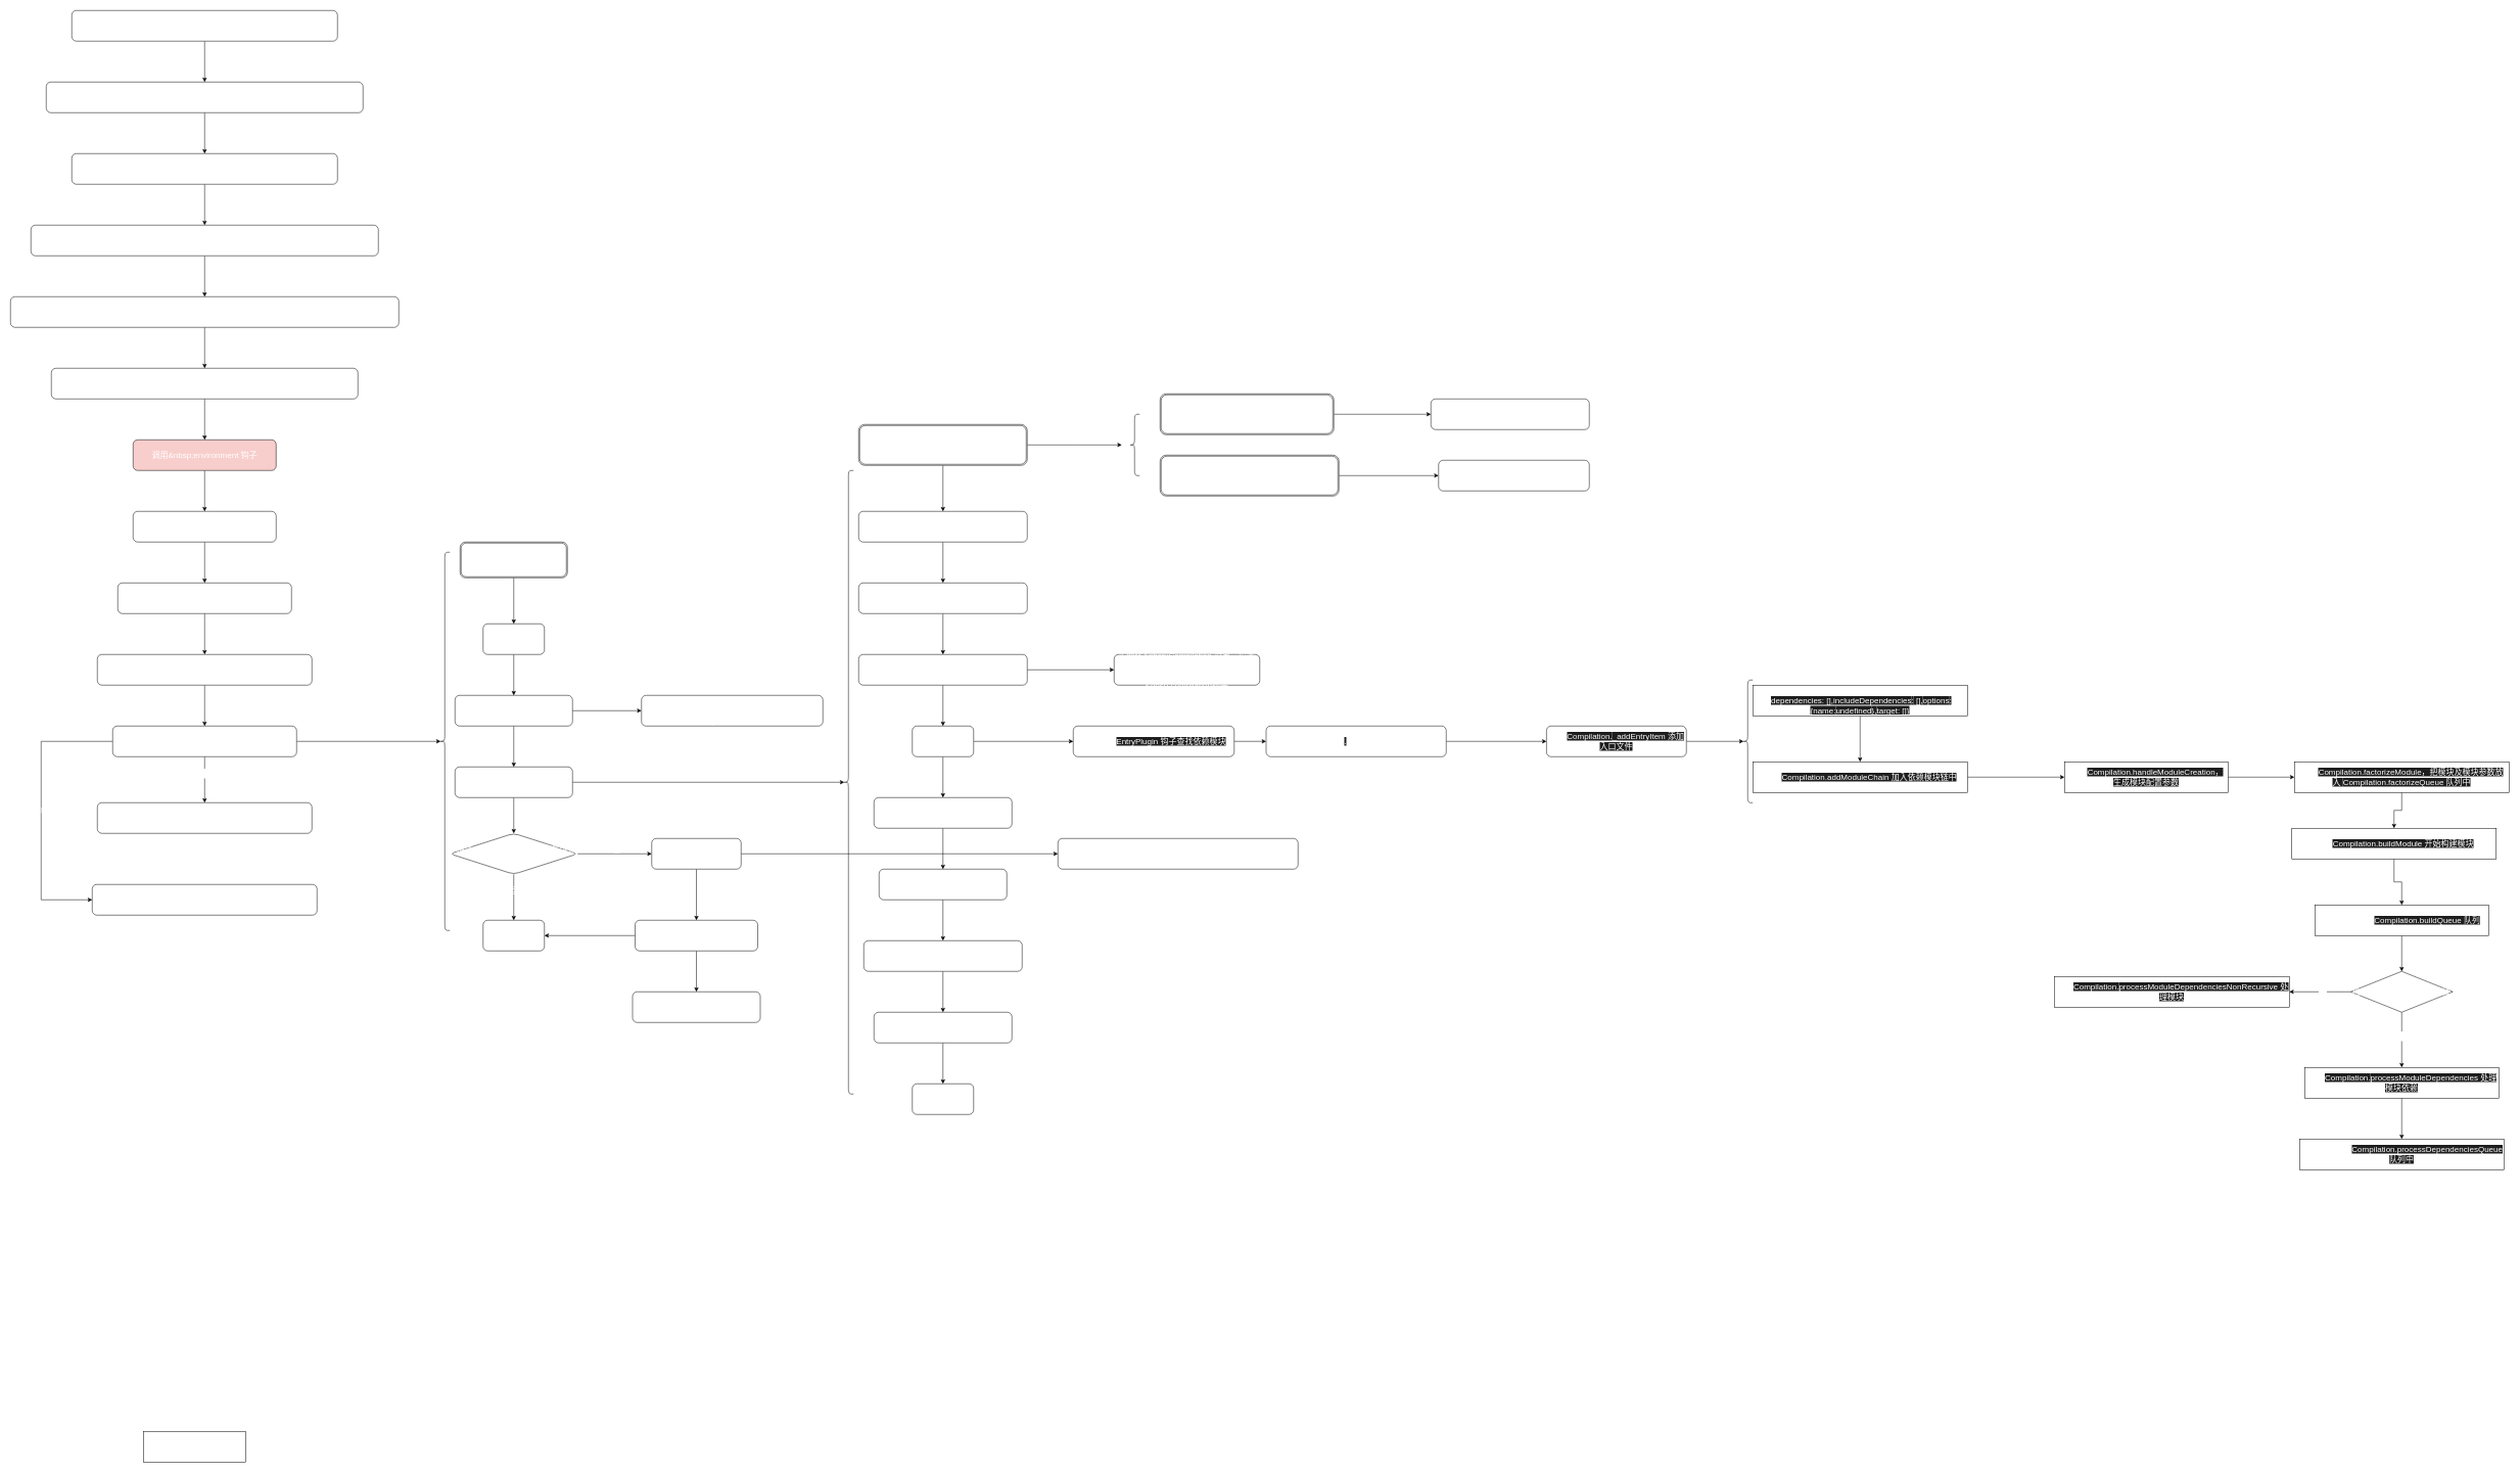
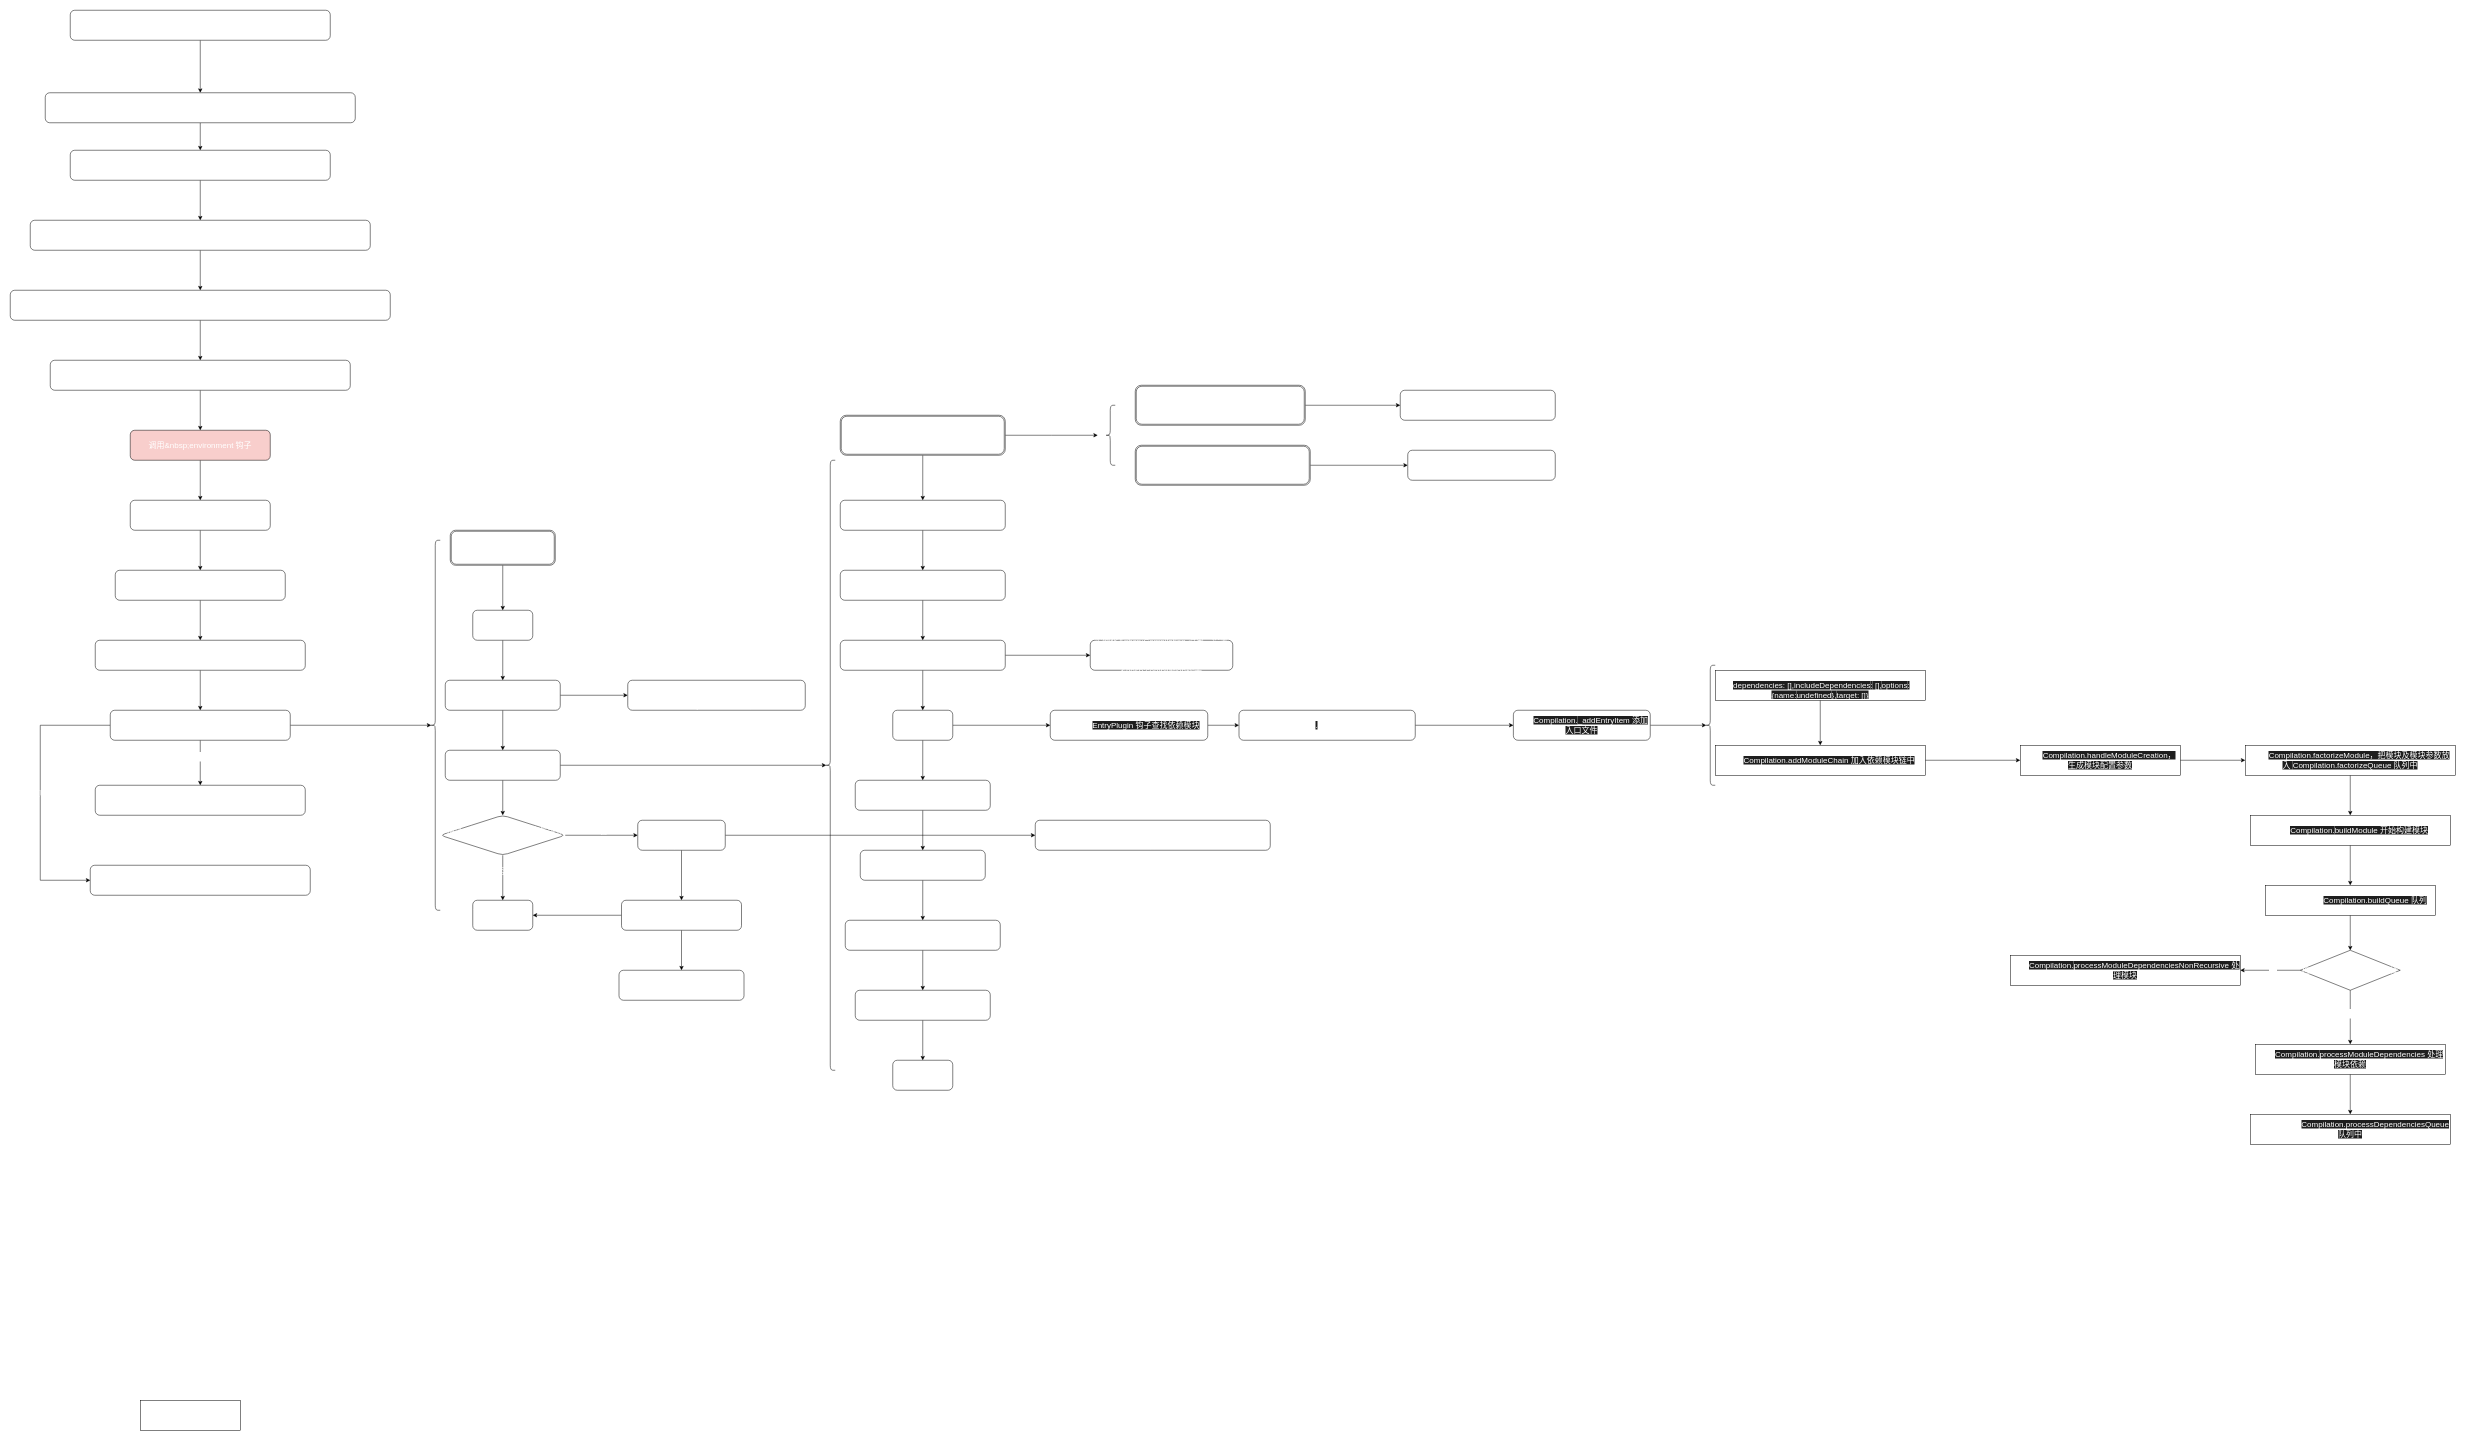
- <mxCell id="5" value="applyWebpackOptionsBaseDefaults（设置基础默认属性值）" style="whiteSpace=wrap;rounded=1;fontFamily=Helvetica;fontSize=16;labelBackgroundColor=none;labelBorderColor=none;fontColor=#FFFFFF;" parent="1" vertex="1"><mxGeometry x="90" y="160" width="620" height="60" as="geometry" /></mxCell>
+ <mxCell id="5" value="applyWebpackOptionsBaseDefaults（设置基础默认属性值）" style="whiteSpace=wrap;rounded=1;fontFamily=Helvetica;fontSize=16;labelBackgroundColor=none;labelBorderColor=none;fontColor=#FFFFFF;" parent="1" vertex="1"><mxGeometry x="90" y="185" width="620" height="60" as="geometry" /></mxCell>
- <mxCell id="103" value="调用&amp;nbsp;&lt;span style=&quot;font-size: 16px; background-color: rgb(30, 30, 30);&quot;&gt;Compilation.&lt;/span&gt;&lt;span style=&quot;background-color: rgb(30, 30, 30); font-size: 16px;&quot;&gt;buildModule 开始构建模块&lt;/span&gt;" style="whiteSpace=wrap;html=1;fontColor=#FFFFFF;fontFamily=Helvetica;fontSize=16;" vertex="1" parent="1"><mxGeometry x="4485" y="1620" width="400" height="60" as="geometry" /></mxCell>
+ <mxCell id="103" value="调用&amp;nbsp;&lt;span style=&quot;font-size: 16px; background-color: rgb(30, 30, 30);&quot;&gt;Compilation.&lt;/span&gt;&lt;span style=&quot;background-color: rgb(30, 30, 30); font-size: 16px;&quot;&gt;buildModule 开始构建模块&lt;/span&gt;" style="whiteSpace=wrap;html=1;fontColor=#FFFFFF;fontFamily=Helvetica;fontSize=16;" vertex="1" parent="1"><mxGeometry x="4500" y="1630" width="400" height="60" as="geometry" /></mxCell>
